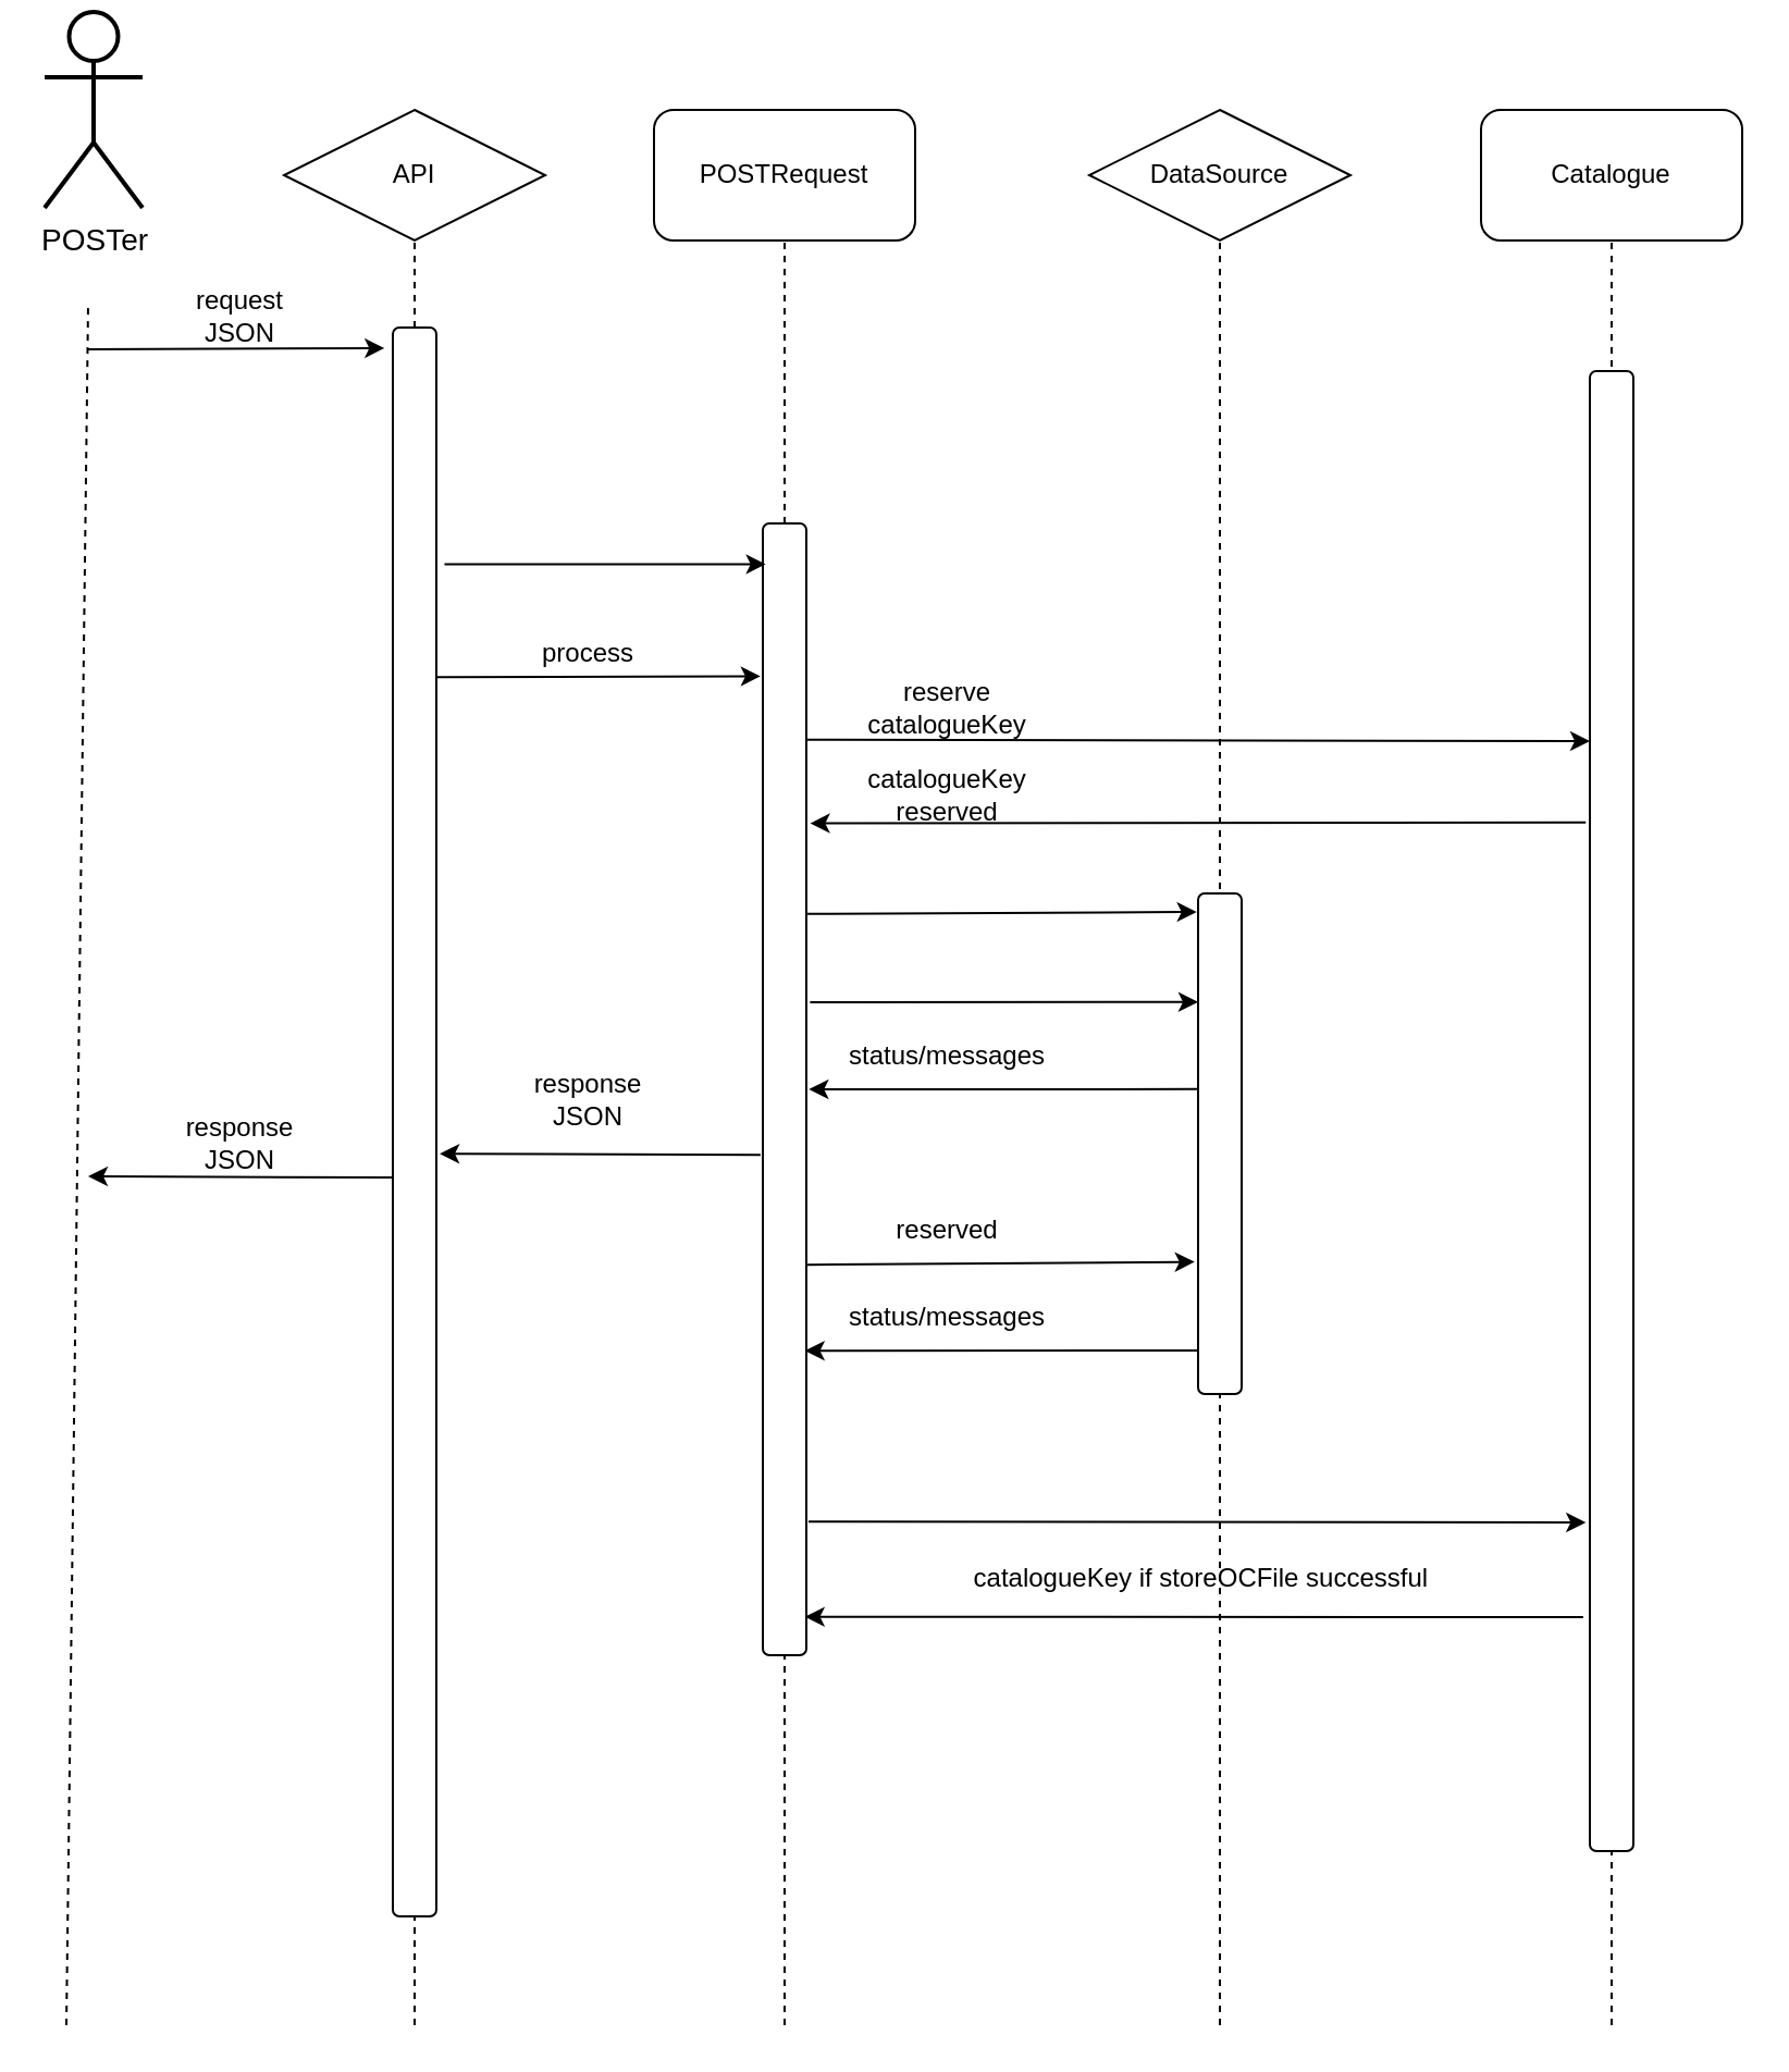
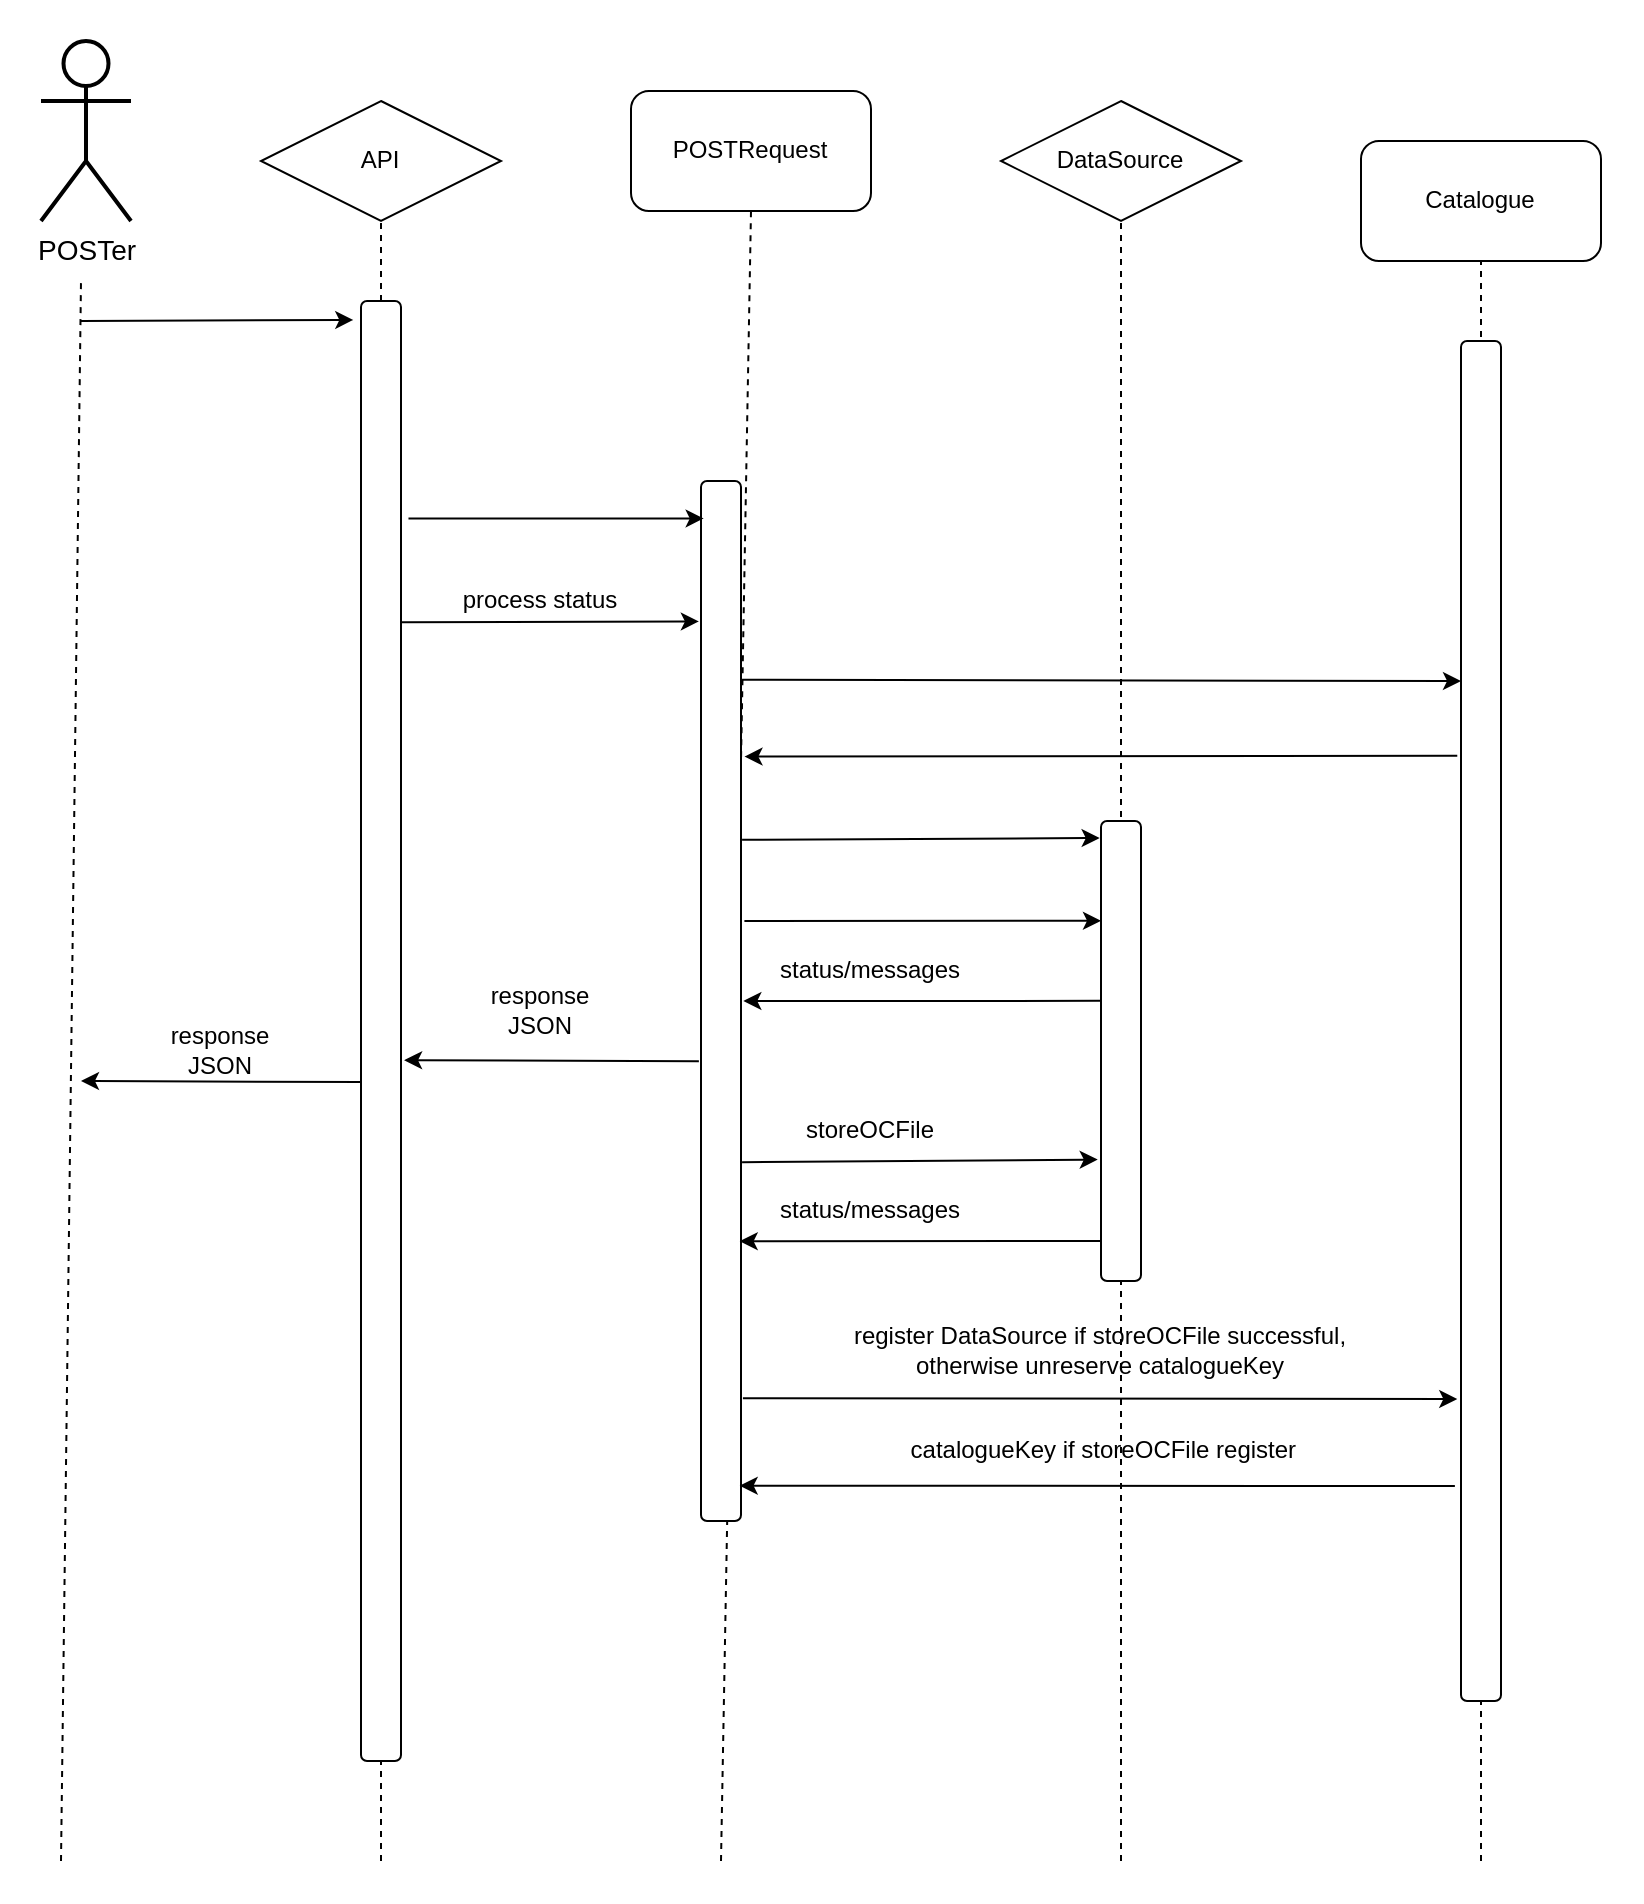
- <mxCell id="10" value="POSTer" style="shape=umlActor;verticalLabelPosition=bottom;verticalAlign=top;html=1;outlineConnect=0;labelBackgroundColor=none;fontSize=14;strokeWidth=2;" parent="1" vertex="1"><mxGeometry x="20" y="5" width="45" height="90" as="geometry" /></mxCell>
+ <mxCell id="10" value="POSTer" style="shape=umlActor;verticalLabelPosition=bottom;verticalAlign=top;html=1;outlineConnect=0;labelBackgroundColor=none;fontSize=14;strokeWidth=2;" parent="1" vertex="1"><mxGeometry x="20" y="20" width="45" height="90" as="geometry" /></mxCell>
- <mxCell id="12" value="POSTRequest" style="rounded=1;whiteSpace=wrap;html=1;" parent="1" vertex="1"><mxGeometry x="300" y="50" width="120" height="60" as="geometry" /></mxCell>
+ <mxCell id="12" value="POSTRequest" style="rounded=1;whiteSpace=wrap;html=1;" parent="1" vertex="1"><mxGeometry x="315" y="45" width="120" height="60" as="geometry" /></mxCell>
- <mxCell id="13" value="Catalogue" style="rounded=1;whiteSpace=wrap;html=1;" parent="1" vertex="1"><mxGeometry x="680" y="50" width="120" height="60" as="geometry" /></mxCell>
+ <mxCell id="13" value="Catalogue" style="rounded=1;whiteSpace=wrap;html=1;" parent="1" vertex="1"><mxGeometry x="680" y="70" width="120" height="60" as="geometry" /></mxCell>
- <mxCell id="17" value="request JSON" style="text;html=1;strokeColor=none;fillColor=none;align=center;verticalAlign=middle;whiteSpace=wrap;rounded=0;" parent="1" vertex="1"><mxGeometry x="80" y="130" width="60" height="30" as="geometry" /></mxCell>
- <mxCell id="34" value="process request" style="text;html=1;strokeColor=none;fillColor=none;align=center;verticalAlign=middle;whiteSpace=wrap;overflow=hidden;" parent="1" vertex="1"><mxGeometry x="230" y="290" width="80" height="20" as="geometry" /></mxCell>
+ <mxCell id="34" value="process status" style="text;html=1;strokeColor=none;fillColor=none;align=center;verticalAlign=middle;whiteSpace=wrap;overflow=hidden;" parent="1" vertex="1"><mxGeometry x="230" y="290" width="80" height="20" as="geometry" /></mxCell>
- <mxCell id="38" value="reserve catalogueKey" style="text;html=1;strokeColor=none;fillColor=none;align=center;verticalAlign=middle;whiteSpace=wrap;rounded=0;" parent="1" vertex="1"><mxGeometry x="405" y="310" width="60" height="30" as="geometry" /></mxCell>
- <mxCell id="40" value="catalogueKey reserved" style="text;html=1;strokeColor=none;fillColor=none;align=center;verticalAlign=middle;whiteSpace=wrap;rounded=0;" parent="1" vertex="1"><mxGeometry x="405" y="350" width="60" height="30" as="geometry" /></mxCell>
- <mxCell id="26" value="reserved" style="text;html=1;strokeColor=none;fillColor=none;align=center;verticalAlign=middle;whiteSpace=wrap;rounded=0;" parent="1" vertex="1"><mxGeometry x="405" y="550" width="60" height="30" as="geometry" /></mxCell>
+ <mxCell id="26" value="storeOCFile" style="text;html=1;strokeColor=none;fillColor=none;align=center;verticalAlign=middle;whiteSpace=wrap;rounded=0;" parent="1" vertex="1"><mxGeometry x="405" y="550" width="60" height="30" as="geometry" /></mxCell>
+ <mxCell id="28" value="register DataSource if storeOCFile successful, otherwise unreserve catalogueKey" style="text;html=1;strokeColor=none;fillColor=none;align=center;verticalAlign=middle;whiteSpace=wrap;rounded=0;" parent="1" vertex="1"><mxGeometry x="410" y="660" width="280" height="30" as="geometry" /></mxCell>
- <mxCell id="30" value="&amp;nbsp;catalogueKey if storeOCFile successful" style="text;html=1;strokeColor=none;fillColor=none;align=center;verticalAlign=middle;whiteSpace=wrap;rounded=0;" parent="1" vertex="1"><mxGeometry x="410" y="710" width="280" height="30" as="geometry" /></mxCell>
+ <mxCell id="30" value="&amp;nbsp;catalogueKey if storeOCFile register" style="text;html=1;strokeColor=none;fillColor=none;align=center;verticalAlign=middle;whiteSpace=wrap;rounded=0;" parent="1" vertex="1"><mxGeometry x="410" y="710" width="280" height="30" as="geometry" /></mxCell>
